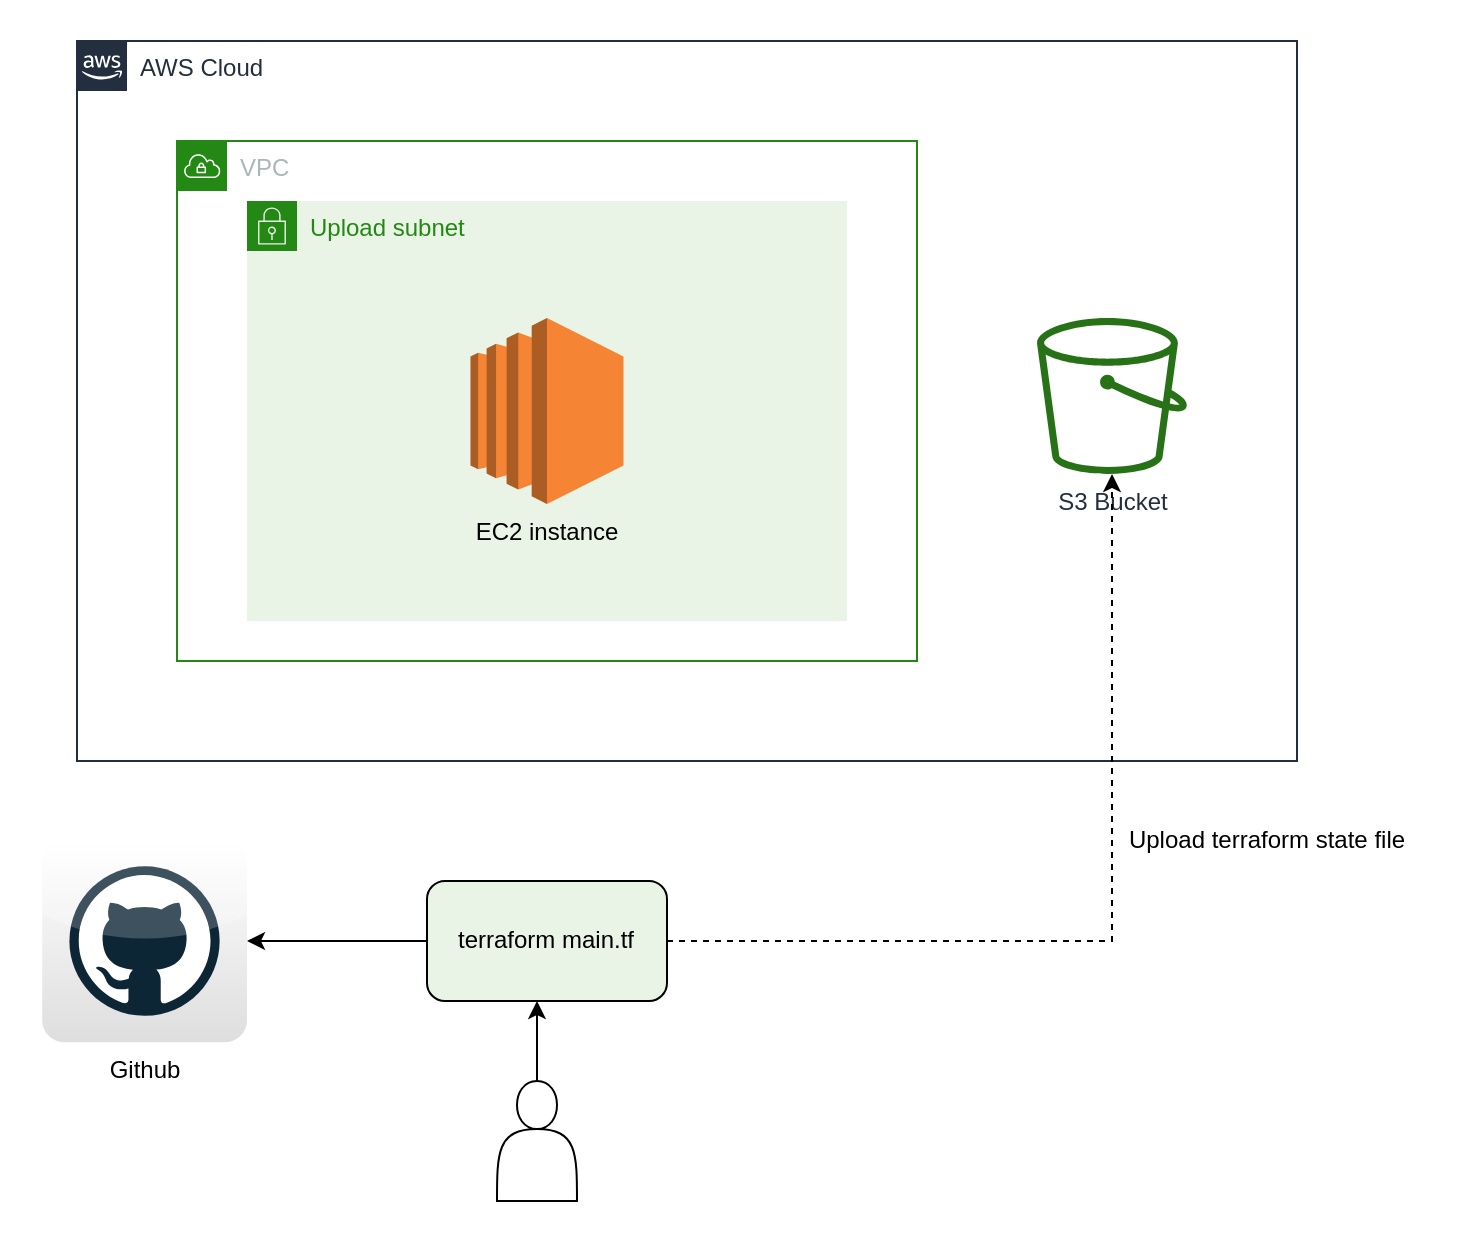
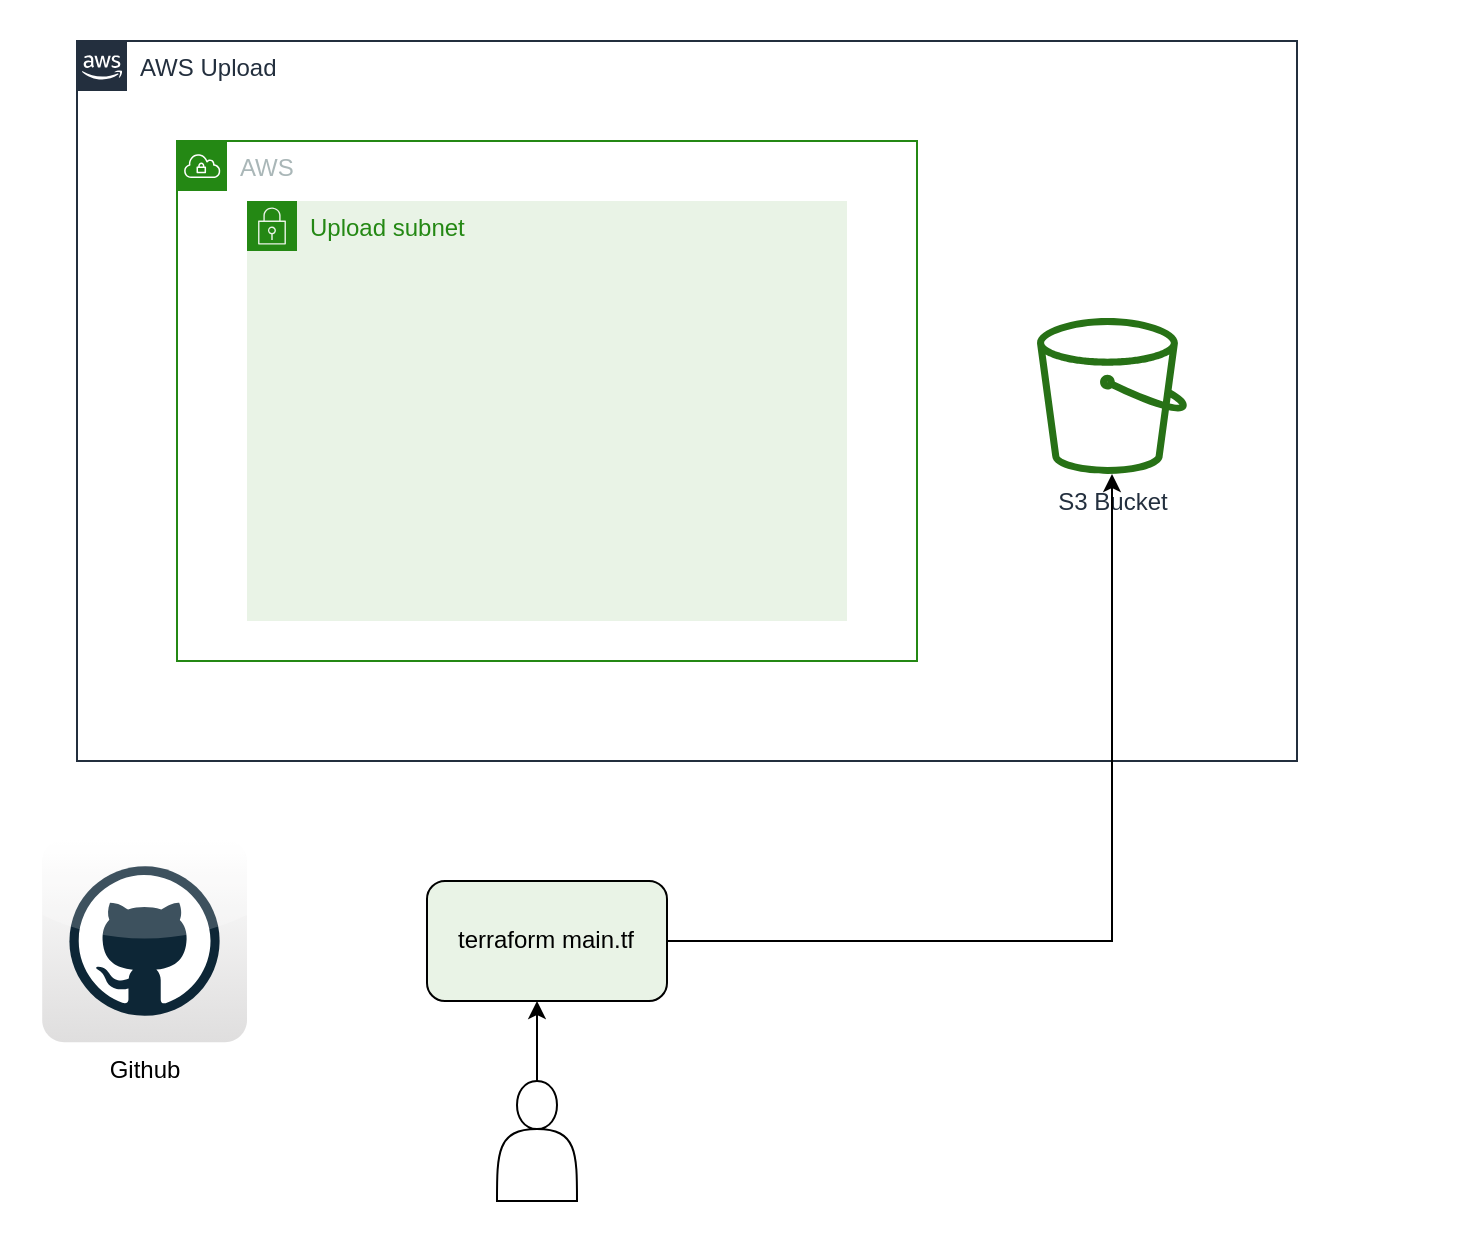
- <mxCell id="2" value="AWS Cloud" style="points=[[0,0],[0.25,0],[0.5,0],[0.75,0],[1,0],[1,0.25],[1,0.5],[1,0.75],[1,1],[0.75,1],[0.5,1],[0.25,1],[0,1],[0,0.75],[0,0.5],[0,0.25]];outlineConnect=0;gradientColor=none;html=1;whiteSpace=wrap;fontSize=12;fontStyle=0;shape=mxgraph.aws4.group;grIcon=mxgraph.aws4.group_aws_cloud_alt;strokeColor=#232F3E;fillColor=none;verticalAlign=top;align=left;spacingLeft=30;fontColor=#232F3E;dashed=0;" vertex="1" parent="1"><mxGeometry x="38" y="20" width="610" height="360" as="geometry" /></mxCell>
+ <mxCell id="2" value="AWS Upload" style="points=[[0,0],[0.25,0],[0.5,0],[0.75,0],[1,0],[1,0.25],[1,0.5],[1,0.75],[1,1],[0.75,1],[0.5,1],[0.25,1],[0,1],[0,0.75],[0,0.5],[0,0.25]];outlineConnect=0;gradientColor=none;html=1;whiteSpace=wrap;fontSize=12;fontStyle=0;shape=mxgraph.aws4.group;grIcon=mxgraph.aws4.group_aws_cloud_alt;strokeColor=#232F3E;fillColor=none;verticalAlign=top;align=left;spacingLeft=30;fontColor=#232F3E;dashed=0;" vertex="1" parent="1"><mxGeometry x="38" y="20" width="610" height="360" as="geometry" /></mxCell>
- <mxCell id="4" value="VPC" style="points=[[0,0],[0.25,0],[0.5,0],[0.75,0],[1,0],[1,0.25],[1,0.5],[1,0.75],[1,1],[0.75,1],[0.5,1],[0.25,1],[0,1],[0,0.75],[0,0.5],[0,0.25]];outlineConnect=0;gradientColor=none;html=1;whiteSpace=wrap;fontSize=12;fontStyle=0;shape=mxgraph.aws4.group;grIcon=mxgraph.aws4.group_vpc;strokeColor=#248814;fillColor=none;verticalAlign=top;align=left;spacingLeft=30;fontColor=#AAB7B8;dashed=0;" vertex="1" parent="1"><mxGeometry x="88" y="70" width="370" height="260" as="geometry" /></mxCell>
+ <mxCell id="4" value="AWS" style="points=[[0,0],[0.25,0],[0.5,0],[0.75,0],[1,0],[1,0.25],[1,0.5],[1,0.75],[1,1],[0.75,1],[0.5,1],[0.25,1],[0,1],[0,0.75],[0,0.5],[0,0.25]];outlineConnect=0;gradientColor=none;html=1;whiteSpace=wrap;fontSize=12;fontStyle=0;shape=mxgraph.aws4.group;grIcon=mxgraph.aws4.group_vpc;strokeColor=#248814;fillColor=none;verticalAlign=top;align=left;spacingLeft=30;fontColor=#AAB7B8;dashed=0;" vertex="1" parent="1"><mxGeometry x="88" y="70" width="370" height="260" as="geometry" /></mxCell>
- <mxCell id="6" value="EC2 instance" style="outlineConnect=0;dashed=0;verticalLabelPosition=bottom;verticalAlign=top;align=center;html=1;shape=mxgraph.aws3.ec2;fillColor=#F58534;gradientColor=none;" vertex="1" parent="1"><mxGeometry x="234.75" y="158.5" width="76.5" height="93" as="geometry" /></mxCell>
- <mxCell id="10" value="Upload terraform state file" style="text;html=1;align=center;verticalAlign=middle;resizable=0;points=[];autosize=1;strokeColor=none;" vertex="1" parent="1"><mxGeometry x="558" y="410" width="150" height="20" as="geometry" /></mxCell>
- <mxCell id="7" style="edgeStyle=orthogonalEdgeStyle;rounded=0;orthogonalLoop=1;jettySize=auto;html=1;dashed=1;" edge="1" parent="1" source="9" target="3"><mxGeometry relative="1" as="geometry" /></mxCell>
+ <mxCell id="7" style="edgeStyle=orthogonalEdgeStyle;rounded=0;orthogonalLoop=1;jettySize=auto;html=1;" edge="1" parent="1" source="9" target="3"><mxGeometry relative="1" as="geometry" /></mxCell>
- <mxCell id="8" style="edgeStyle=orthogonalEdgeStyle;rounded=0;orthogonalLoop=1;jettySize=auto;html=1;" edge="1" parent="1" source="9" target="13"><mxGeometry relative="1" as="geometry" /></mxCell>
